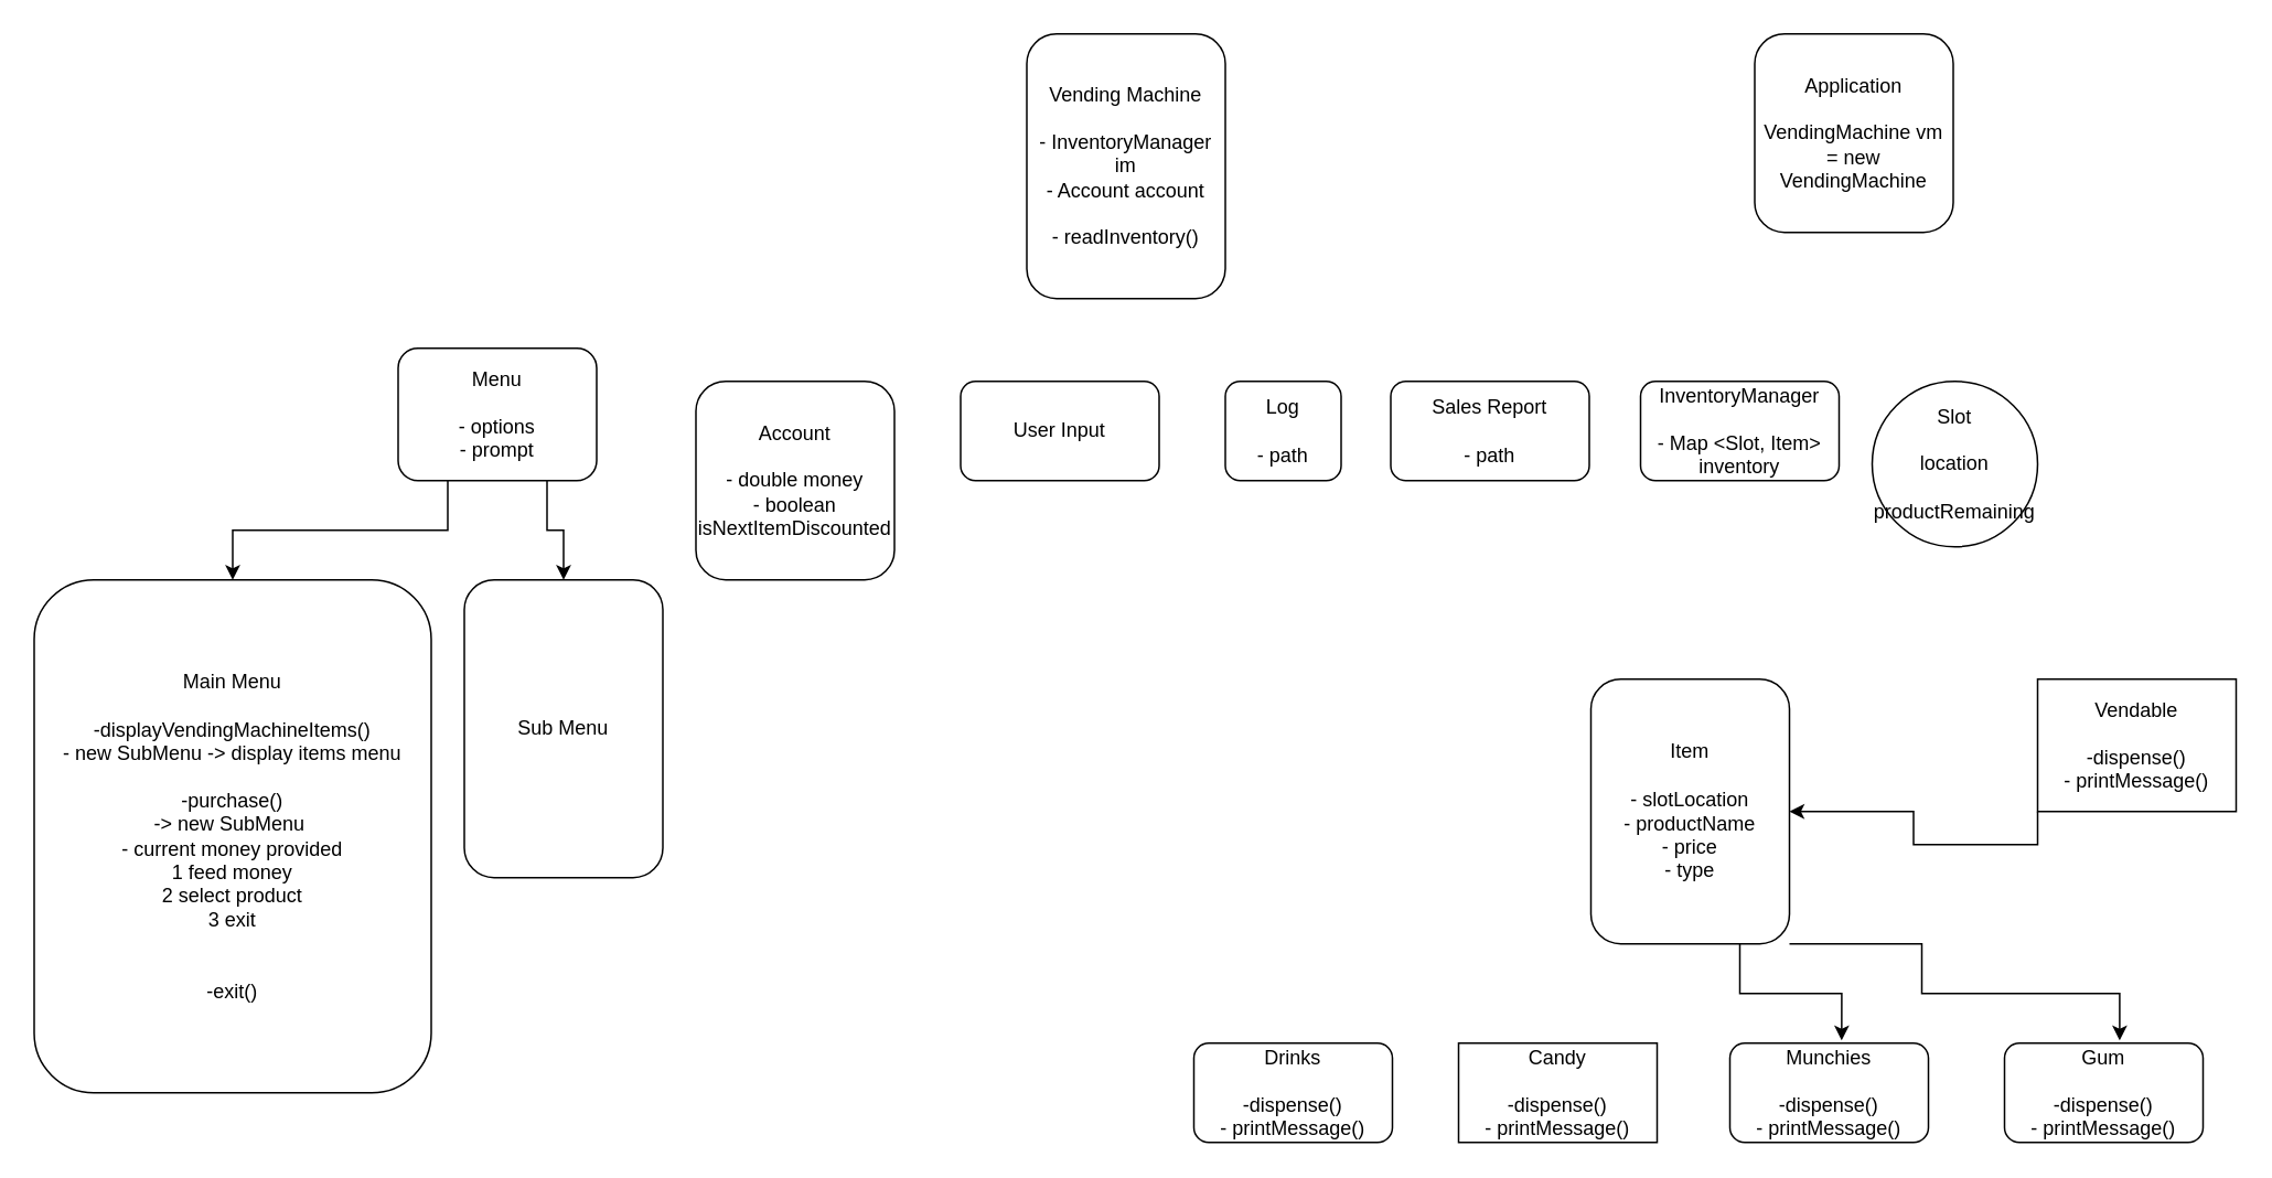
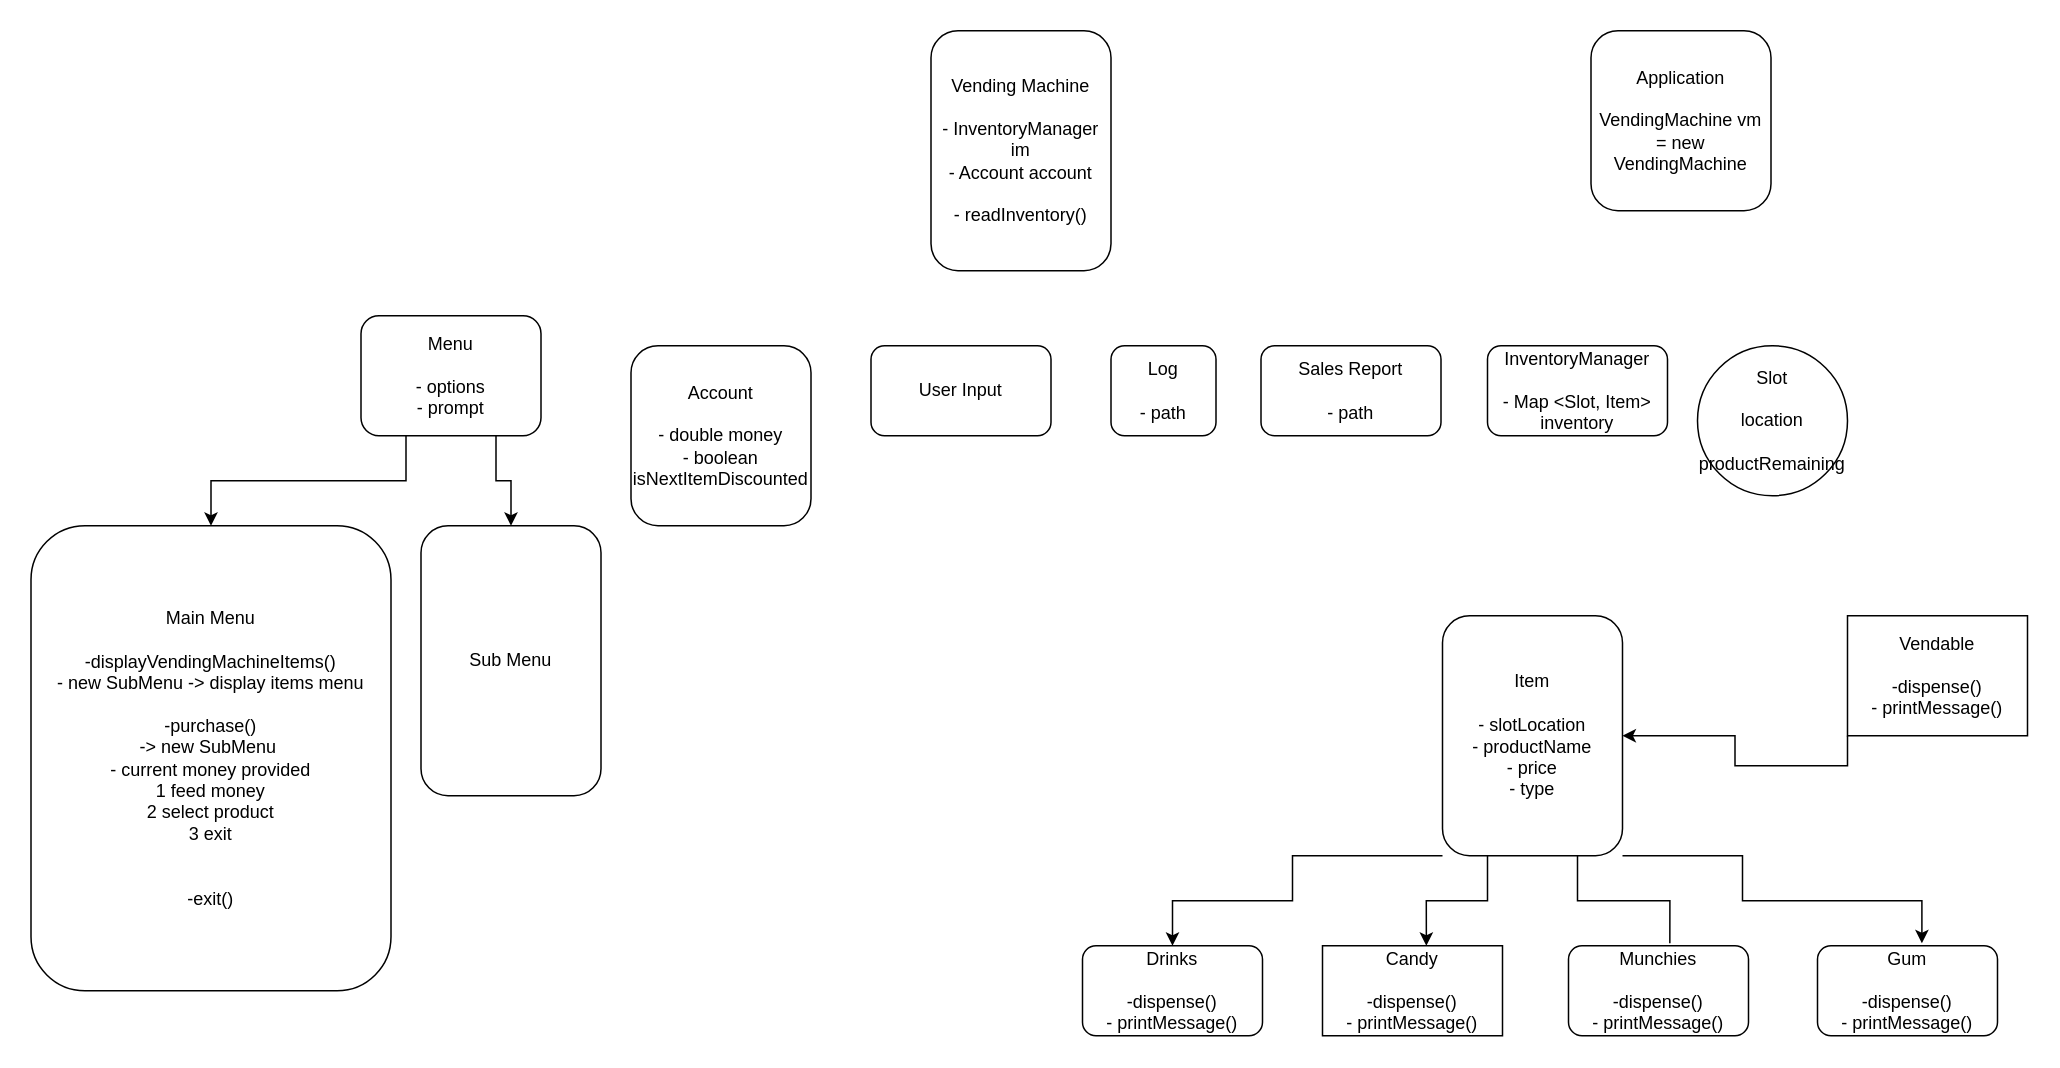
+ <mxCell id="13" style="edgeStyle=orthogonalEdgeStyle;rounded=0;orthogonalLoop=1;jettySize=auto;html=1;exitX=0;exitY=1;exitDx=0;exitDy=0;" edge="1" parent="1" source="17" target="9"><mxGeometry relative="1" as="geometry"><Array as="points"><mxPoint x="861" y="570" /><mxPoint x="861" y="600" /><mxPoint x="781" y="600" /></Array></mxGeometry></mxCell>
+ <mxCell id="14" style="edgeStyle=orthogonalEdgeStyle;rounded=0;orthogonalLoop=1;jettySize=auto;html=1;exitX=0.25;exitY=1;exitDx=0;exitDy=0;entryX=0.577;entryY=0;entryDx=0;entryDy=0;entryPerimeter=0;" edge="1" parent="1" source="17" target="10"><mxGeometry relative="1" as="geometry" /></mxCell>
- <mxCell id="15" style="edgeStyle=orthogonalEdgeStyle;rounded=0;orthogonalLoop=1;jettySize=auto;html=1;exitX=0.75;exitY=1;exitDx=0;exitDy=0;entryX=0.563;entryY=-0.027;entryDx=0;entryDy=0;entryPerimeter=0;" edge="1" parent="1" source="17" target="12"><mxGeometry relative="1" as="geometry" /></mxCell>
+ <mxCell id="15" style="edgeStyle=orthogonalEdgeStyle;rounded=0;orthogonalLoop=1;jettySize=auto;html=1;exitX=0.75;exitY=1;exitDx=0;exitDy=0;entryX=0.563;entryY=-0.027;entryDx=0;entryDy=0;entryPerimeter=0;endArrow=none;" edge="1" parent="1" source="17" target="12"><mxGeometry relative="1" as="geometry" /></mxCell>
